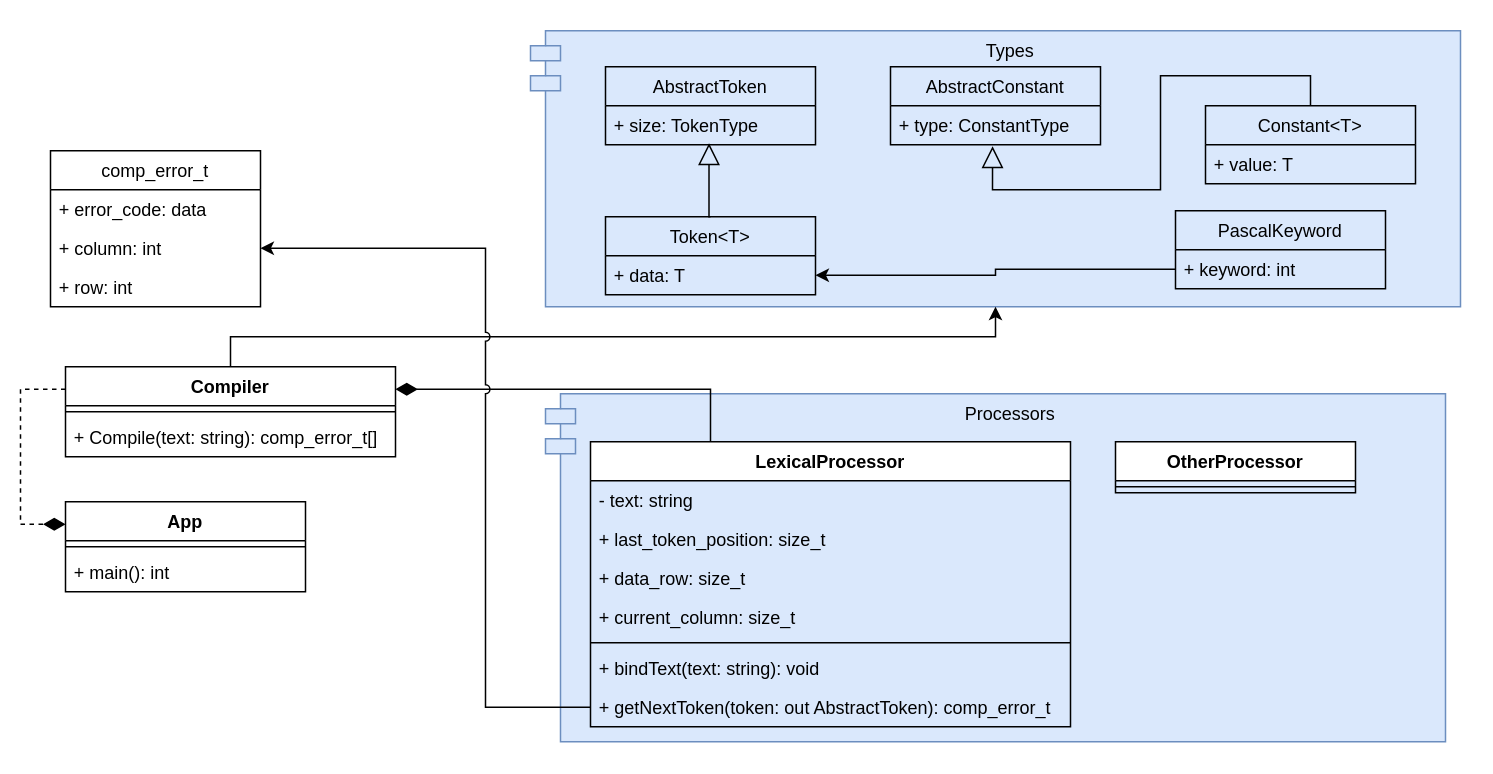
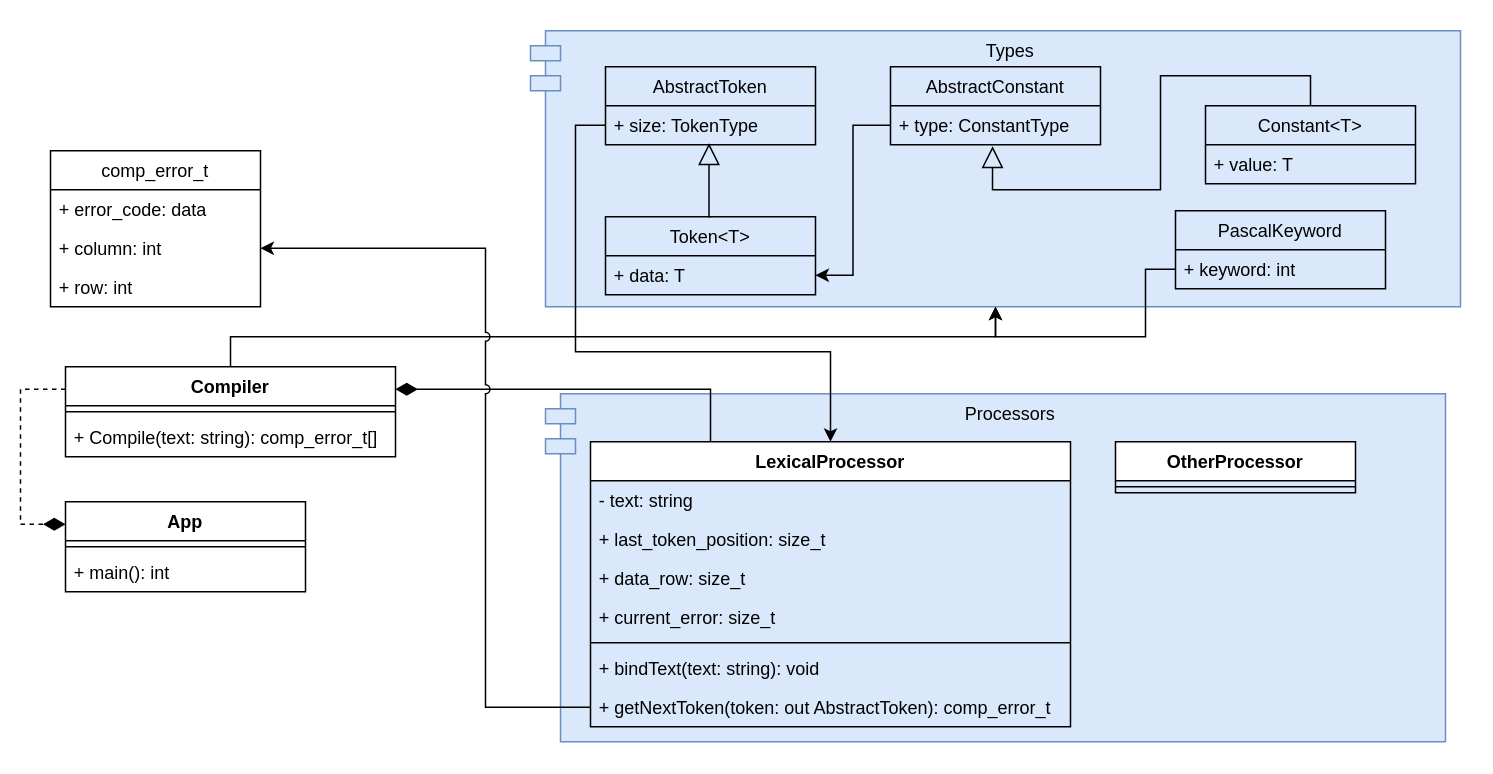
+ <mxCell id="39" style="edgeStyle=orthogonalEdgeStyle;rounded=0;orthogonalLoop=1;jettySize=auto;html=1;exitX=0;exitY=0.5;exitDx=0;exitDy=0;entryX=1;entryY=0.5;entryDx=0;entryDy=0;endArrow=classic;endFill=1;endSize=6;" edge="1" parent="1" source="28" target="26"><mxGeometry relative="1" as="geometry" /></mxCell>
- <mxCell id="40" style="edgeStyle=orthogonalEdgeStyle;rounded=0;orthogonalLoop=1;jettySize=auto;html=1;exitX=0;exitY=0.5;exitDx=0;exitDy=0;entryX=1;entryY=0.5;entryDx=0;entryDy=0;endArrow=classic;endFill=1;endSize=6;" edge="1" parent="1" source="33" target="26"><mxGeometry relative="1" as="geometry" /></mxCell>
+ <mxCell id="40" style="edgeStyle=orthogonalEdgeStyle;rounded=0;orthogonalLoop=1;jettySize=auto;html=1;exitX=0;exitY=0.5;exitDx=0;exitDy=0;endArrow=classic;endFill=1;endSize=6;" edge="1" parent="1" source="33" target="3"><mxGeometry relative="1" as="geometry" /></mxCell>
+ <mxCell id="41" style="edgeStyle=orthogonalEdgeStyle;rounded=0;orthogonalLoop=1;jettySize=auto;html=1;exitX=0;exitY=0.5;exitDx=0;exitDy=0;endArrow=classic;endFill=1;endSize=6;" edge="1" parent="1" source="23" target="14"><mxGeometry relative="1" as="geometry"><Array as="points"><mxPoint x="370" y="83" /><mxPoint x="370" y="234" /><mxPoint x="540" y="234" /></Array></mxGeometry></mxCell>
- <mxCell id="18" value="+ current_column: size_t" style="text;strokeColor=none;fillColor=none;align=left;verticalAlign=top;spacingLeft=4;spacingRight=4;overflow=hidden;rotatable=0;points=[[0,0.5],[1,0.5]];portConstraint=eastwest;" vertex="1" parent="14"><mxGeometry y="104" width="320" height="26" as="geometry" /></mxCell>
+ <mxCell id="18" value="+ current_error: size_t" style="text;strokeColor=none;fillColor=none;align=left;verticalAlign=top;spacingLeft=4;spacingRight=4;overflow=hidden;rotatable=0;points=[[0,0.5],[1,0.5]];portConstraint=eastwest;" vertex="1" parent="14"><mxGeometry y="104" width="320" height="26" as="geometry" /></mxCell>
